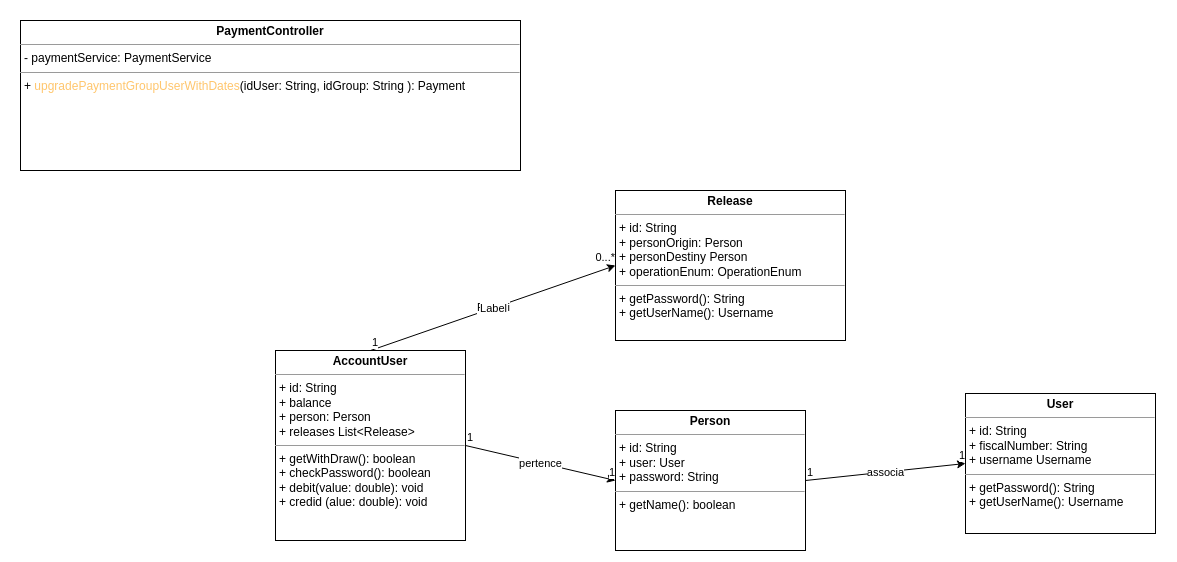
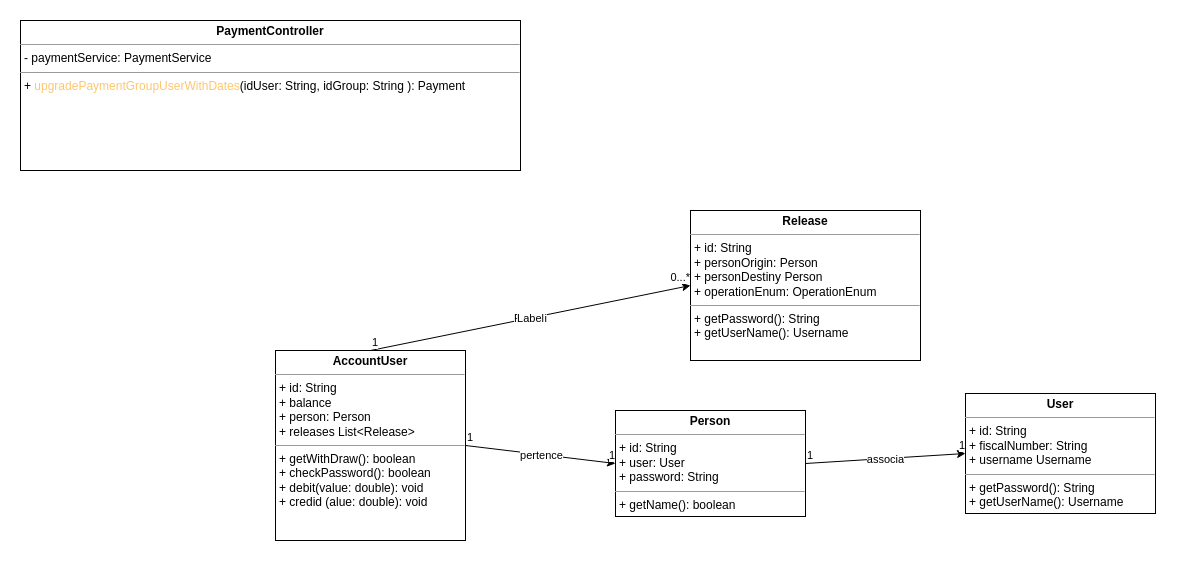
- <mxCell id="4" value="&lt;p style=&quot;margin: 0px ; margin-top: 4px ; text-align: center&quot;&gt;&lt;b&gt;Release&lt;/b&gt;&lt;/p&gt;&lt;hr size=&quot;1&quot;&gt;&lt;p style=&quot;margin: 0px ; margin-left: 4px&quot;&gt;+ id: String&lt;br&gt;&lt;/p&gt;&lt;p style=&quot;margin: 0px ; margin-left: 4px&quot;&gt;+ personOrigin: Person&lt;/p&gt;&lt;p style=&quot;margin: 0px ; margin-left: 4px&quot;&gt;+ personDestiny Person&lt;/p&gt;&lt;p style=&quot;margin: 0px ; margin-left: 4px&quot;&gt;+ operationEnum: OperationEnum&lt;/p&gt;&lt;hr size=&quot;1&quot;&gt;&lt;p style=&quot;margin: 0px ; margin-left: 4px&quot;&gt;+ getPassword(): String&lt;/p&gt;&lt;p style=&quot;margin: 0px ; margin-left: 4px&quot;&gt;+ getUserName(): Username&lt;/p&gt;" style="verticalAlign=top;align=left;overflow=fill;fontSize=12;fontFamily=Helvetica;html=1;" parent="1" vertex="1"><mxGeometry x="615" y="190" width="230" height="150" as="geometry" /></mxCell>
+ <mxCell id="4" value="&lt;p style=&quot;margin: 0px ; margin-top: 4px ; text-align: center&quot;&gt;&lt;b&gt;Release&lt;/b&gt;&lt;/p&gt;&lt;hr size=&quot;1&quot;&gt;&lt;p style=&quot;margin: 0px ; margin-left: 4px&quot;&gt;+ id: String&lt;br&gt;&lt;/p&gt;&lt;p style=&quot;margin: 0px ; margin-left: 4px&quot;&gt;+ personOrigin: Person&lt;/p&gt;&lt;p style=&quot;margin: 0px ; margin-left: 4px&quot;&gt;+ personDestiny Person&lt;/p&gt;&lt;p style=&quot;margin: 0px ; margin-left: 4px&quot;&gt;+ operationEnum: OperationEnum&lt;/p&gt;&lt;hr size=&quot;1&quot;&gt;&lt;p style=&quot;margin: 0px ; margin-left: 4px&quot;&gt;+ getPassword(): String&lt;/p&gt;&lt;p style=&quot;margin: 0px ; margin-left: 4px&quot;&gt;+ getUserName(): Username&lt;/p&gt;" style="verticalAlign=top;align=left;overflow=fill;fontSize=12;fontFamily=Helvetica;html=1;" parent="1" vertex="1"><mxGeometry x="690" y="210" width="230" height="150" as="geometry" /></mxCell>
- <mxCell id="3" value="&lt;p style=&quot;margin: 0px ; margin-top: 4px ; text-align: center&quot;&gt;&lt;b&gt;User&lt;/b&gt;&lt;/p&gt;&lt;hr size=&quot;1&quot;&gt;&lt;p style=&quot;margin: 0px ; margin-left: 4px&quot;&gt;+ id: String&lt;br&gt;&lt;/p&gt;&lt;p style=&quot;margin: 0px ; margin-left: 4px&quot;&gt;+ fiscalNumber: String&lt;/p&gt;&lt;p style=&quot;margin: 0px ; margin-left: 4px&quot;&gt;+ username Username&lt;/p&gt;&lt;hr size=&quot;1&quot;&gt;&lt;p style=&quot;margin: 0px ; margin-left: 4px&quot;&gt;+ getPassword(): String&lt;/p&gt;&lt;p style=&quot;margin: 0px ; margin-left: 4px&quot;&gt;+ getUserName(): Username&lt;/p&gt;" style="verticalAlign=top;align=left;overflow=fill;fontSize=12;fontFamily=Helvetica;html=1;" parent="1" vertex="1"><mxGeometry x="965" y="393" width="190" height="140" as="geometry" /></mxCell>
+ <mxCell id="3" value="&lt;p style=&quot;margin: 0px ; margin-top: 4px ; text-align: center&quot;&gt;&lt;b&gt;User&lt;/b&gt;&lt;/p&gt;&lt;hr size=&quot;1&quot;&gt;&lt;p style=&quot;margin: 0px ; margin-left: 4px&quot;&gt;+ id: String&lt;br&gt;&lt;/p&gt;&lt;p style=&quot;margin: 0px ; margin-left: 4px&quot;&gt;+ fiscalNumber: String&lt;/p&gt;&lt;p style=&quot;margin: 0px ; margin-left: 4px&quot;&gt;+ username Username&lt;/p&gt;&lt;hr size=&quot;1&quot;&gt;&lt;p style=&quot;margin: 0px ; margin-left: 4px&quot;&gt;+ getPassword(): String&lt;/p&gt;&lt;p style=&quot;margin: 0px ; margin-left: 4px&quot;&gt;+ getUserName(): Username&lt;/p&gt;" style="verticalAlign=top;align=left;overflow=fill;fontSize=12;fontFamily=Helvetica;html=1;" parent="1" vertex="1"><mxGeometry x="965" y="393" width="190" height="120" as="geometry" /></mxCell>
- <mxCell id="5" value="&lt;p style=&quot;margin: 0px ; margin-top: 4px ; text-align: center&quot;&gt;&lt;b&gt;Person&lt;/b&gt;&lt;/p&gt;&lt;hr size=&quot;1&quot;&gt;&lt;p style=&quot;margin: 0px ; margin-left: 4px&quot;&gt;+ id: String&lt;/p&gt;&lt;p style=&quot;margin: 0px ; margin-left: 4px&quot;&gt;+ user: User&lt;br&gt;&lt;/p&gt;&lt;p style=&quot;margin: 0px ; margin-left: 4px&quot;&gt;+ password: String&lt;/p&gt;&lt;hr size=&quot;1&quot;&gt;&lt;p style=&quot;margin: 0px ; margin-left: 4px&quot;&gt;+ getName(): boolean&lt;/p&gt;" style="verticalAlign=top;align=left;overflow=fill;fontSize=12;fontFamily=Helvetica;html=1;" parent="1" vertex="1"><mxGeometry x="615" y="410" width="190" height="140" as="geometry" /></mxCell>
+ <mxCell id="5" value="&lt;p style=&quot;margin: 0px ; margin-top: 4px ; text-align: center&quot;&gt;&lt;b&gt;Person&lt;/b&gt;&lt;/p&gt;&lt;hr size=&quot;1&quot;&gt;&lt;p style=&quot;margin: 0px ; margin-left: 4px&quot;&gt;+ id: String&lt;/p&gt;&lt;p style=&quot;margin: 0px ; margin-left: 4px&quot;&gt;+ user: User&lt;br&gt;&lt;/p&gt;&lt;p style=&quot;margin: 0px ; margin-left: 4px&quot;&gt;+ password: String&lt;/p&gt;&lt;hr size=&quot;1&quot;&gt;&lt;p style=&quot;margin: 0px ; margin-left: 4px&quot;&gt;+ getName(): boolean&lt;/p&gt;" style="verticalAlign=top;align=left;overflow=fill;fontSize=12;fontFamily=Helvetica;html=1;" parent="1" vertex="1"><mxGeometry x="615" y="410" width="190" height="106" as="geometry" /></mxCell>
